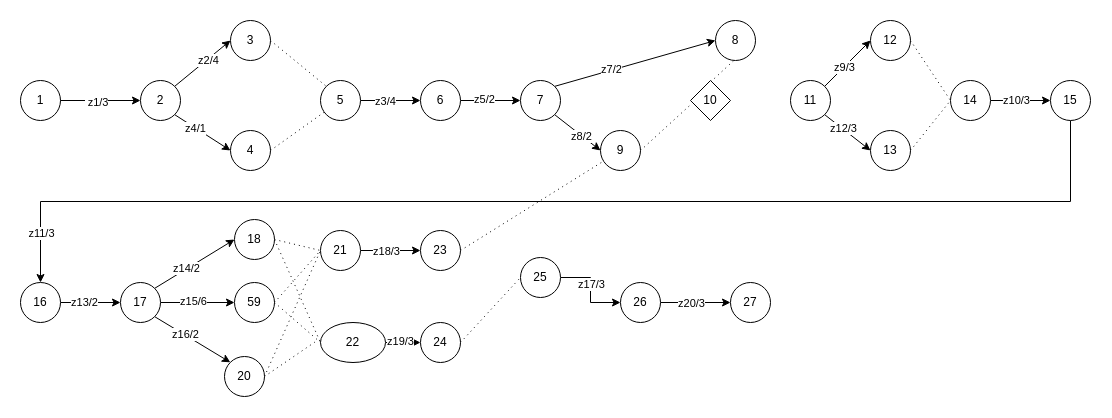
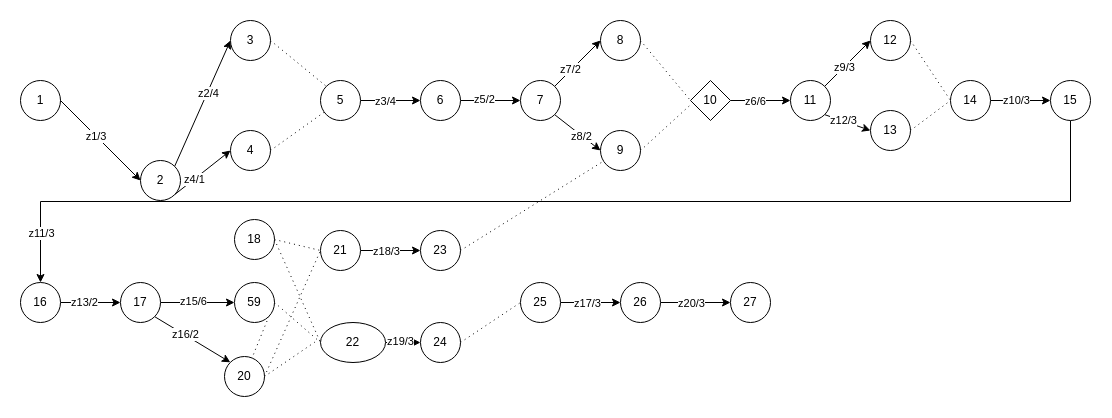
- <mxCell id="26" value="8" style="ellipse;whiteSpace=wrap;html=1;aspect=fixed;" vertex="1" parent="1"><mxGeometry x="715" y="20" width="40" height="40" as="geometry" /></mxCell>
+ <mxCell id="26" value="8" style="ellipse;whiteSpace=wrap;html=1;aspect=fixed;" vertex="1" parent="1"><mxGeometry x="600" y="20" width="40" height="40" as="geometry" /></mxCell>
- <mxCell id="7" value="2" style="ellipse;whiteSpace=wrap;html=1;aspect=fixed;" vertex="1" parent="1"><mxGeometry x="140" y="80" width="40" height="40" as="geometry" /></mxCell>
+ <mxCell id="7" value="2" style="ellipse;whiteSpace=wrap;html=1;aspect=fixed;" vertex="1" parent="1"><mxGeometry x="140" y="160" width="40" height="40" as="geometry" /></mxCell>
+ <mxCell id="29" style="edgeStyle=orthogonalEdgeStyle;rounded=0;orthogonalLoop=1;jettySize=auto;html=1;exitX=1;exitY=0.5;exitDx=0;exitDy=0;entryX=0;entryY=0.5;entryDx=0;entryDy=0;" edge="1" parent="1" source="31" target="36"><mxGeometry relative="1" as="geometry" /></mxCell>
+ <mxCell id="30" value="z6/6" style="edgeLabel;html=1;align=center;verticalAlign=middle;resizable=0;points=[];" vertex="1" connectable="0" parent="29"><mxGeometry x="-0.209" relative="1" as="geometry"><mxPoint as="offset" /></mxGeometry></mxCell>
- <mxCell id="40" value="13" style="ellipse;whiteSpace=wrap;html=1;aspect=fixed;" vertex="1" parent="1"><mxGeometry x="870" y="130" width="40" height="40" as="geometry" /></mxCell>
+ <mxCell id="40" value="13" style="ellipse;whiteSpace=wrap;html=1;aspect=fixed;" vertex="1" parent="1"><mxGeometry x="870" y="110" width="40" height="40" as="geometry" /></mxCell>
- <mxCell id="50" style="rounded=0;orthogonalLoop=1;jettySize=auto;html=1;exitX=1;exitY=0;exitDx=0;exitDy=0;entryX=0;entryY=0.5;entryDx=0;entryDy=0;" edge="1" parent="1" source="56" target="59"><mxGeometry relative="1" as="geometry" /></mxCell>
- <mxCell id="51" value="z14/2" style="edgeLabel;html=1;align=center;verticalAlign=middle;resizable=0;points=[];" vertex="1" connectable="0" parent="50"><mxGeometry x="-0.199" y="1" relative="1" as="geometry"><mxPoint as="offset" /></mxGeometry></mxCell>
- <mxCell id="60" style="rounded=0;orthogonalLoop=1;jettySize=auto;html=1;exitX=1;exitY=0.5;exitDx=0;exitDy=0;entryX=0;entryY=0.5;entryDx=0;entryDy=0;dashed=1;dashPattern=1 4;endArrow=none;endFill=0;" edge="1" parent="1" source="62" target="68"><mxGeometry relative="1" as="geometry" /></mxCell>
+ <mxCell id="60" style="rounded=0;orthogonalLoop=1;jettySize=auto;html=1;exitX=1;exitY=0.5;exitDx=0;exitDy=0;dashed=1;dashPattern=1 4;endArrow=none;endFill=0;" edge="1" parent="1" source="62" target="65"><mxGeometry relative="1" as="geometry" /></mxCell>
- <mxCell id="78" value="25" style="ellipse;whiteSpace=wrap;html=1;aspect=fixed;" vertex="1" parent="1"><mxGeometry x="520" y="257" width="40" height="40" as="geometry" /></mxCell>
+ <mxCell id="78" value="25" style="ellipse;whiteSpace=wrap;html=1;aspect=fixed;" vertex="1" parent="1"><mxGeometry x="520" y="282" width="40" height="40" as="geometry" /></mxCell>
